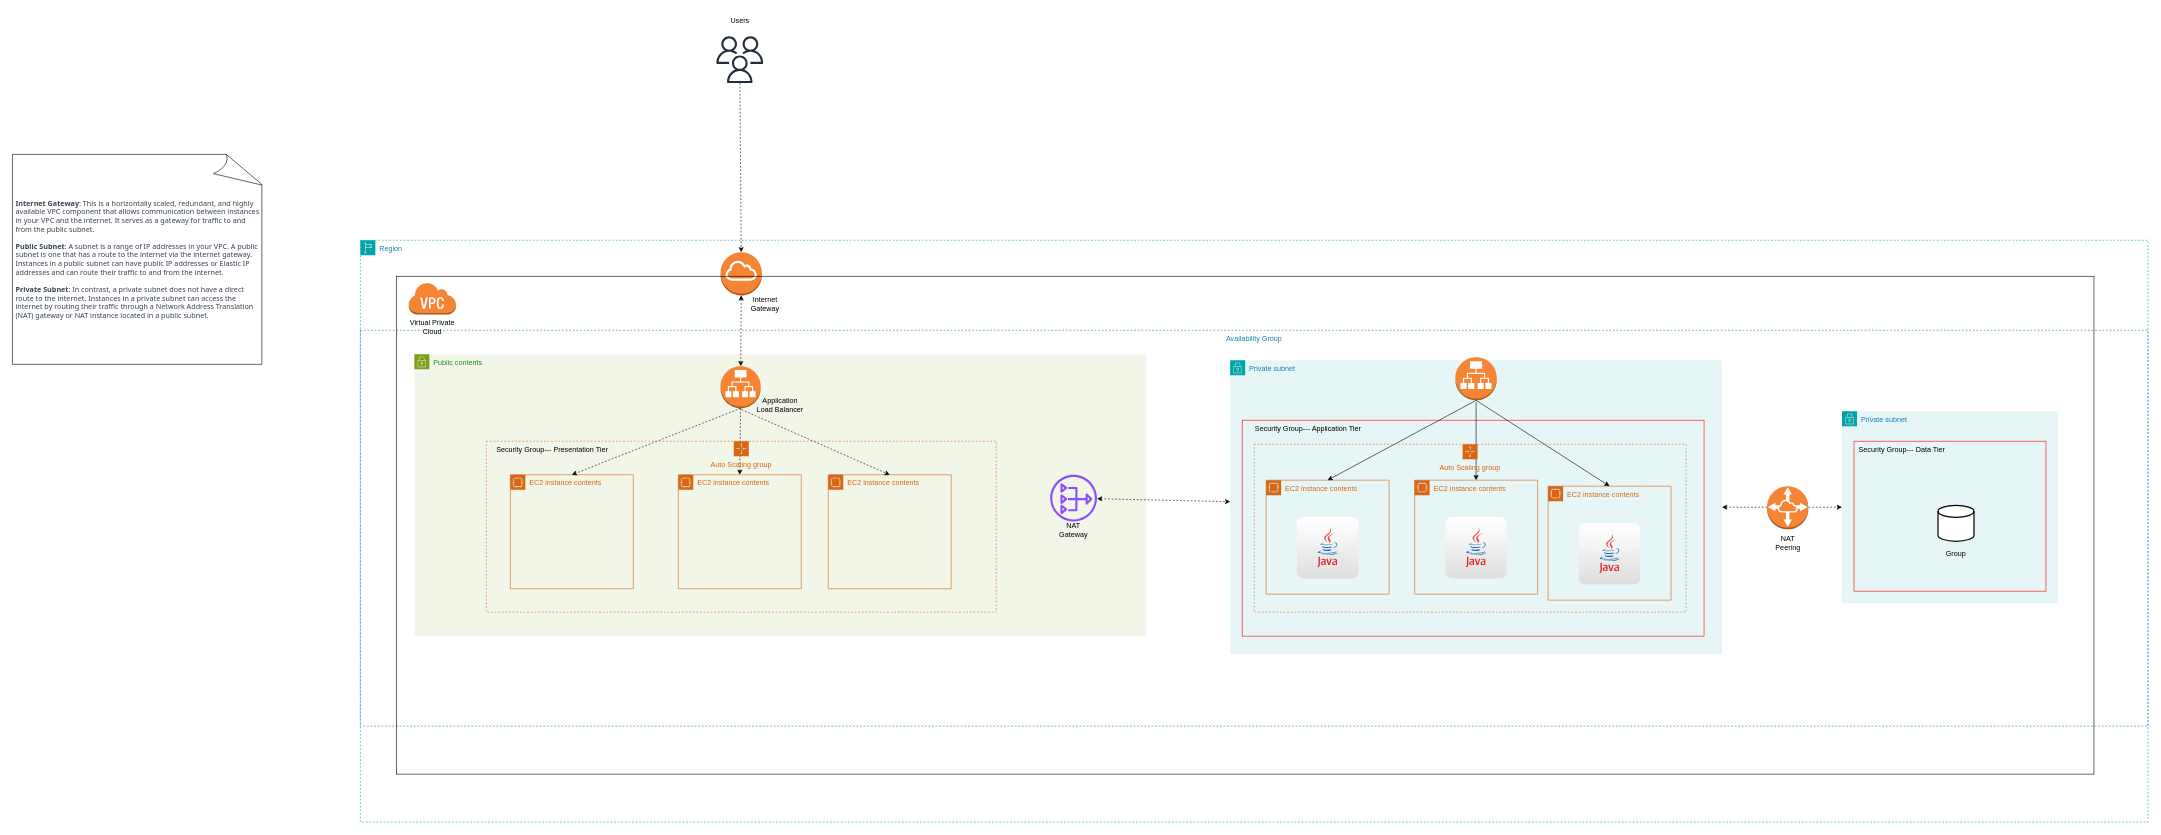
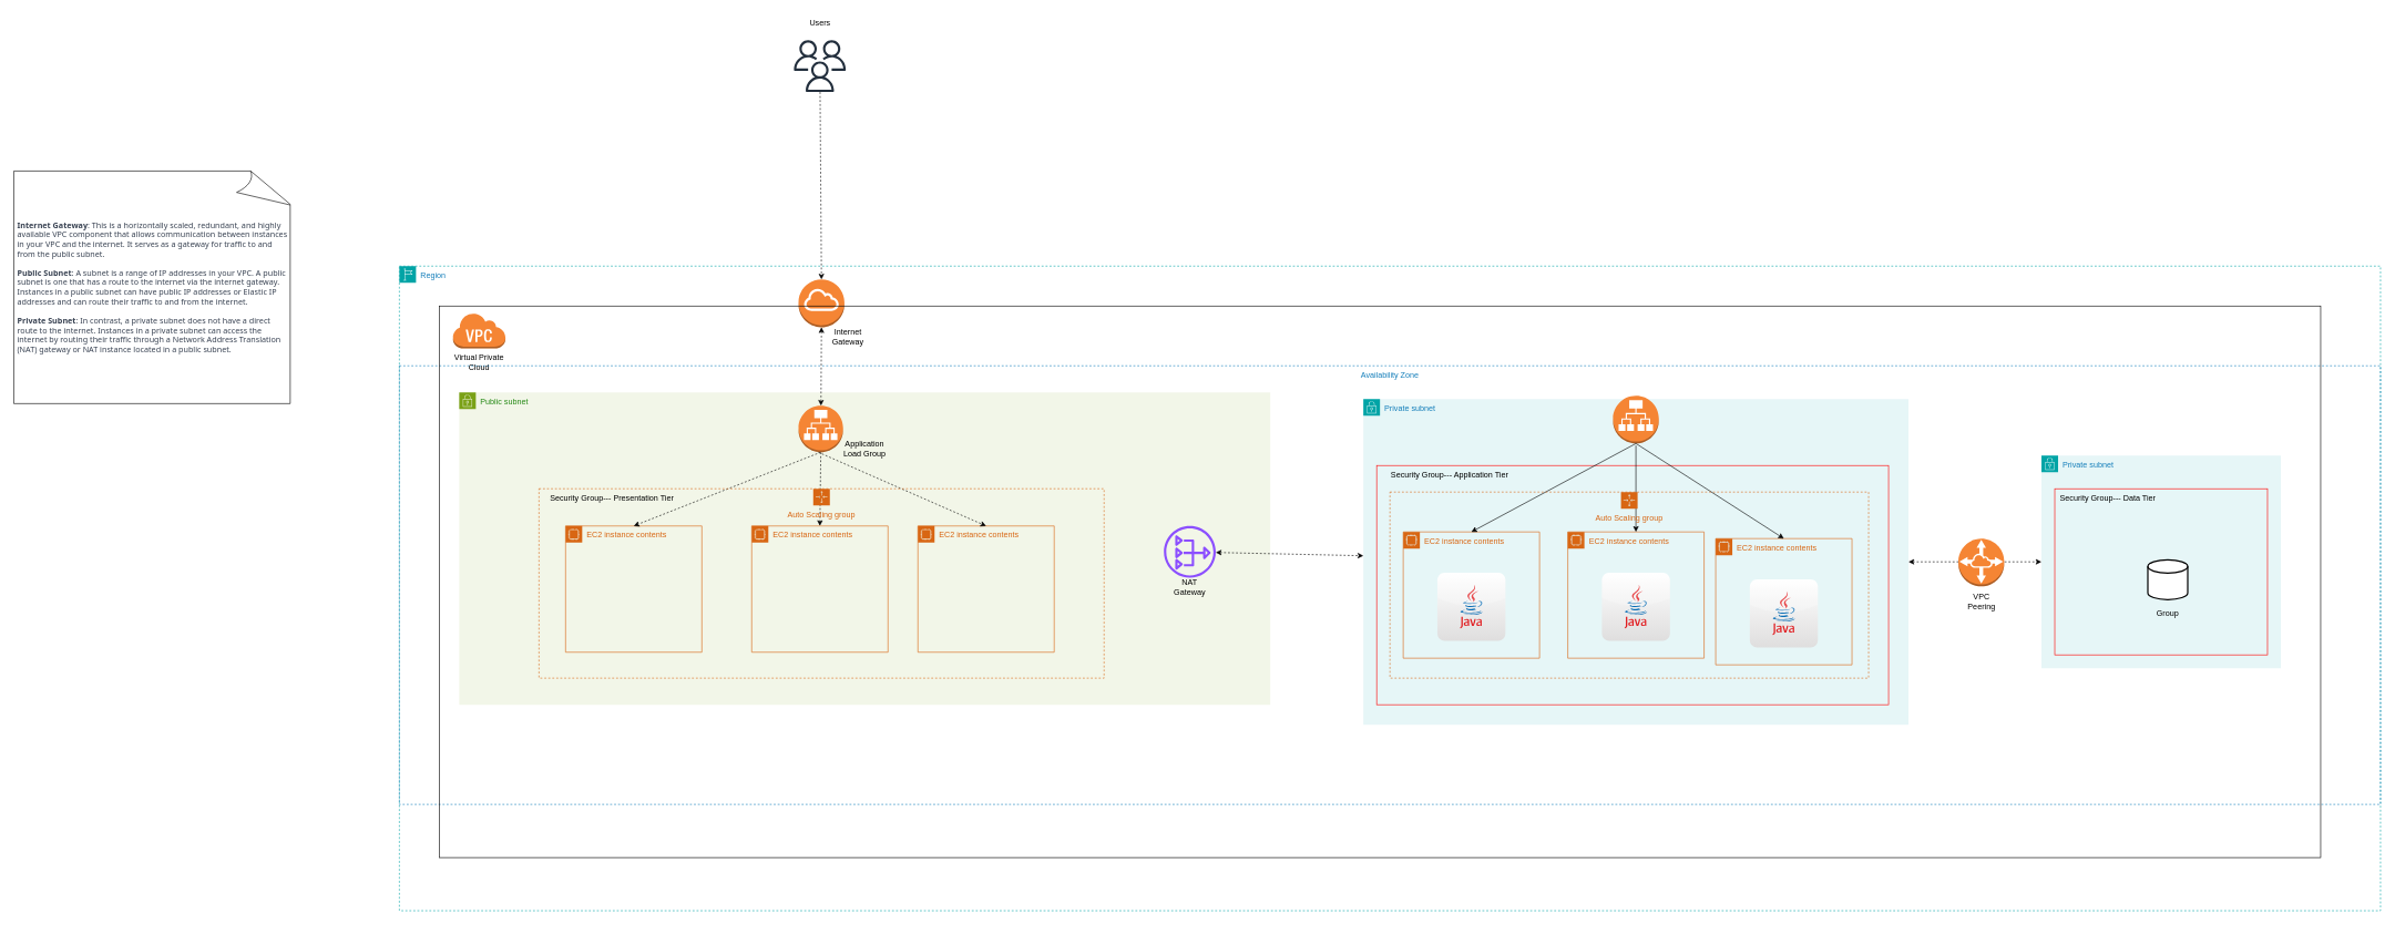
- <mxCell id="40" value="Availability Group" style="fillColor=none;strokeColor=#147EBA;dashed=1;verticalAlign=top;fontStyle=0;fontColor=#147EBA;whiteSpace=wrap;html=1;" vertex="1" parent="1"><mxGeometry x="600" y="550" width="2980" height="660" as="geometry" /></mxCell>
+ <mxCell id="40" value="Availability Zone" style="fillColor=none;strokeColor=#147EBA;dashed=1;verticalAlign=top;fontStyle=0;fontColor=#147EBA;whiteSpace=wrap;html=1;" vertex="1" parent="1"><mxGeometry x="600" y="550" width="2980" height="660" as="geometry" /></mxCell>
- <mxCell id="17" value="Public contents" style="points=[[0,0],[0.25,0],[0.5,0],[0.75,0],[1,0],[1,0.25],[1,0.5],[1,0.75],[1,1],[0.75,1],[0.5,1],[0.25,1],[0,1],[0,0.75],[0,0.5],[0,0.25]];outlineConnect=0;gradientColor=none;html=1;whiteSpace=wrap;fontSize=12;fontStyle=0;container=0;pointerEvents=0;collapsible=0;recursiveResize=0;shape=mxgraph.aws4.group;grIcon=mxgraph.aws4.group_security_group;grStroke=0;strokeColor=#7AA116;fillColor=#F2F6E8;verticalAlign=top;align=left;spacingLeft=30;fontColor=#248814;dashed=0;" vertex="1" parent="1"><mxGeometry x="690" y="590" width="1220" height="470" as="geometry" /></mxCell>
+ <mxCell id="17" value="Public subnet" style="points=[[0,0],[0.25,0],[0.5,0],[0.75,0],[1,0],[1,0.25],[1,0.5],[1,0.75],[1,1],[0.75,1],[0.5,1],[0.25,1],[0,1],[0,0.75],[0,0.5],[0,0.25]];outlineConnect=0;gradientColor=none;html=1;whiteSpace=wrap;fontSize=12;fontStyle=0;container=0;pointerEvents=0;collapsible=0;recursiveResize=0;shape=mxgraph.aws4.group;grIcon=mxgraph.aws4.group_security_group;grStroke=0;strokeColor=#7AA116;fillColor=#F2F6E8;verticalAlign=top;align=left;spacingLeft=30;fontColor=#248814;dashed=0;" vertex="1" parent="1"><mxGeometry x="690" y="590" width="1220" height="470" as="geometry" /></mxCell>
- <mxCell id="38" value="Application Load Balancer" style="text;html=1;strokeColor=none;fillColor=none;align=center;verticalAlign=middle;whiteSpace=wrap;rounded=0;" vertex="1" parent="36"><mxGeometry x="54.63" y="50" width="90" height="30" as="geometry" /></mxCell>
+ <mxCell id="38" value="Application Load Group" style="text;html=1;strokeColor=none;fillColor=none;align=center;verticalAlign=middle;whiteSpace=wrap;rounded=0;" vertex="1" parent="36"><mxGeometry x="54.63" y="50" width="90" height="30" as="geometry" /></mxCell>
- <mxCell id="51" value="NAT Peering" style="text;html=1;strokeColor=none;fillColor=none;align=center;verticalAlign=middle;whiteSpace=wrap;rounded=0;" vertex="1" parent="50"><mxGeometry x="4.5" y="80.3" width="60" height="30" as="geometry" /></mxCell>
+ <mxCell id="51" value="VPC Peering" style="text;html=1;strokeColor=none;fillColor=none;align=center;verticalAlign=middle;whiteSpace=wrap;rounded=0;" vertex="1" parent="50"><mxGeometry x="4.5" y="80.3" width="60" height="30" as="geometry" /></mxCell>
